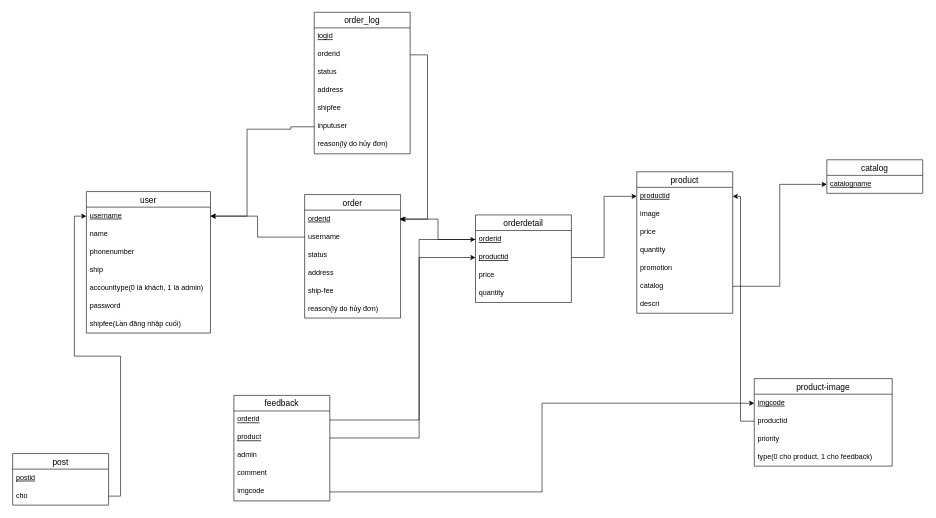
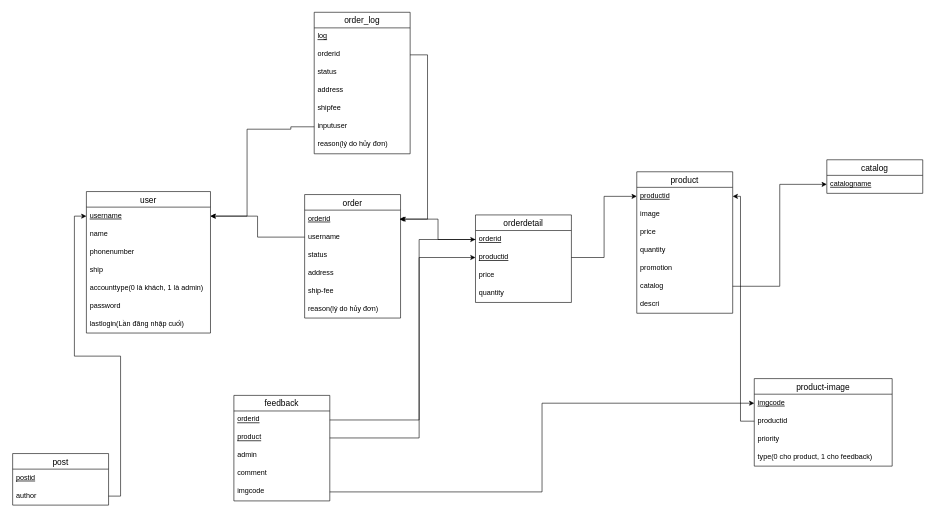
- <mxCell id="51" value="logid" style="text;strokeColor=none;fillColor=none;spacingLeft=4;spacingRight=4;overflow=hidden;rotatable=0;points=[[0,0.5],[1,0.5]];portConstraint=eastwest;fontSize=12;fontStyle=4" parent="50" vertex="1"><mxGeometry y="26" width="160" height="30" as="geometry" /></mxCell>
+ <mxCell id="51" value="log" style="text;strokeColor=none;fillColor=none;spacingLeft=4;spacingRight=4;overflow=hidden;rotatable=0;points=[[0,0.5],[1,0.5]];portConstraint=eastwest;fontSize=12;fontStyle=4" parent="50" vertex="1"><mxGeometry y="26" width="160" height="30" as="geometry" /></mxCell>
- <mxCell id="9" value="shipfee(Lần đăng nhập cuối)" style="text;strokeColor=none;fillColor=none;spacingLeft=4;spacingRight=4;overflow=hidden;rotatable=0;points=[[0,0.5],[1,0.5]];portConstraint=eastwest;fontSize=12;" parent="2" vertex="1"><mxGeometry y="206" width="207" height="30" as="geometry" /></mxCell>
+ <mxCell id="9" value="lastlogin(Lần đăng nhập cuối)" style="text;strokeColor=none;fillColor=none;spacingLeft=4;spacingRight=4;overflow=hidden;rotatable=0;points=[[0,0.5],[1,0.5]];portConstraint=eastwest;fontSize=12;" parent="2" vertex="1"><mxGeometry y="206" width="207" height="30" as="geometry" /></mxCell>
- <mxCell id="40" value="cho" style="text;strokeColor=none;fillColor=none;spacingLeft=4;spacingRight=4;overflow=hidden;rotatable=0;points=[[0,0.5],[1,0.5]];portConstraint=eastwest;fontSize=12;" parent="38" vertex="1"><mxGeometry y="56" width="160" height="30" as="geometry" /></mxCell>
+ <mxCell id="40" value="author" style="text;strokeColor=none;fillColor=none;spacingLeft=4;spacingRight=4;overflow=hidden;rotatable=0;points=[[0,0.5],[1,0.5]];portConstraint=eastwest;fontSize=12;" parent="38" vertex="1"><mxGeometry y="56" width="160" height="30" as="geometry" /></mxCell>
